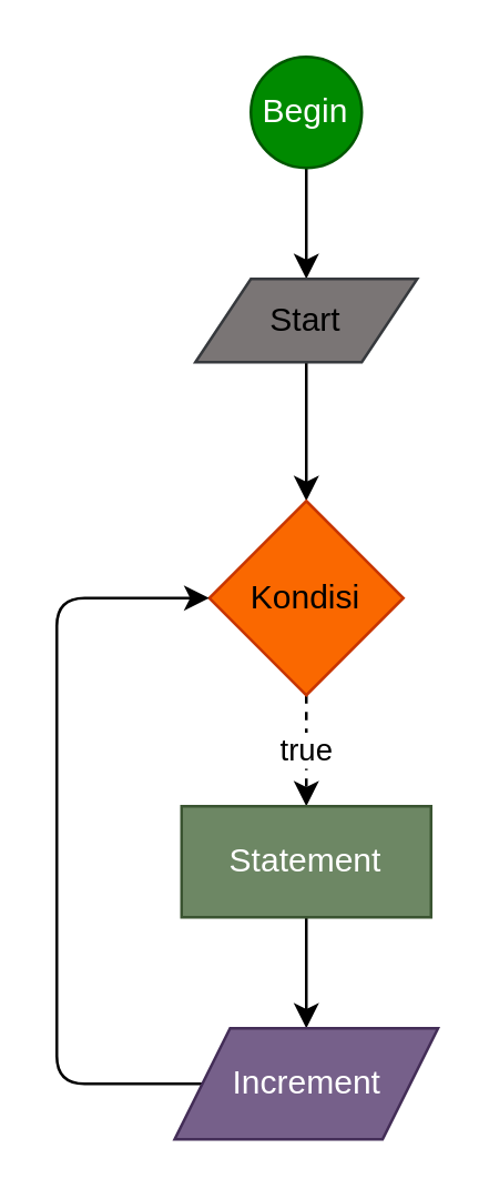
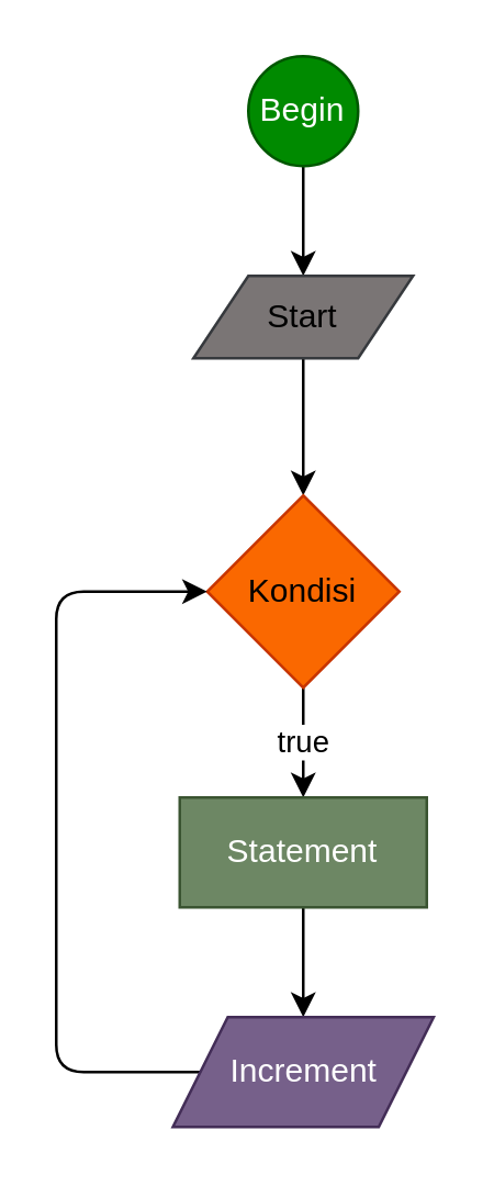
- <mxCell id="6" value="true" style="edgeStyle=none;html=1;dashed=1;" edge="1" parent="1" source="7" target="9"><mxGeometry relative="1" as="geometry" /></mxCell>
+ <mxCell id="6" value="true" style="edgeStyle=none;html=1;" edge="1" parent="1" source="7" target="9"><mxGeometry relative="1" as="geometry" /></mxCell>
